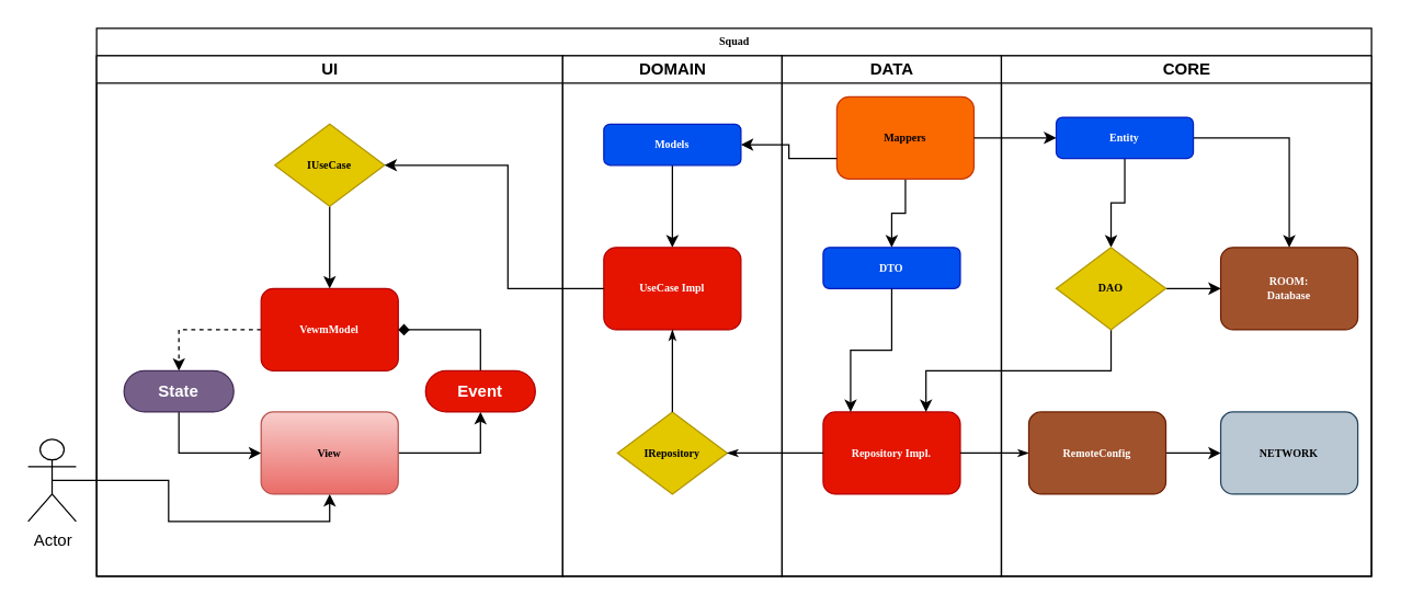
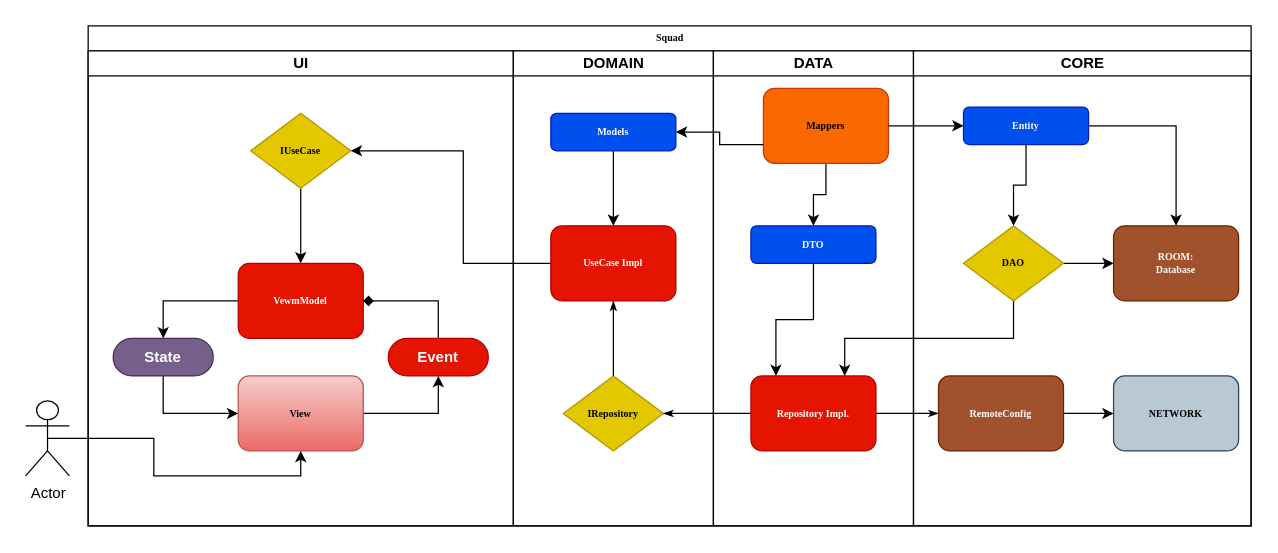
- <mxCell id="4" style="edgeStyle=orthogonalEdgeStyle;rounded=0;orthogonalLoop=1;jettySize=auto;html=1;entryX=0.5;entryY=1;entryDx=0;entryDy=0;dashed=1;" parent="3" source="5" target="11" edge="1"><mxGeometry relative="1" as="geometry" /></mxCell>
+ <mxCell id="4" style="edgeStyle=orthogonalEdgeStyle;rounded=0;orthogonalLoop=1;jettySize=auto;html=1;entryX=0.5;entryY=1;entryDx=0;entryDy=0;" parent="3" source="5" target="11" edge="1"><mxGeometry relative="1" as="geometry" /></mxCell>
